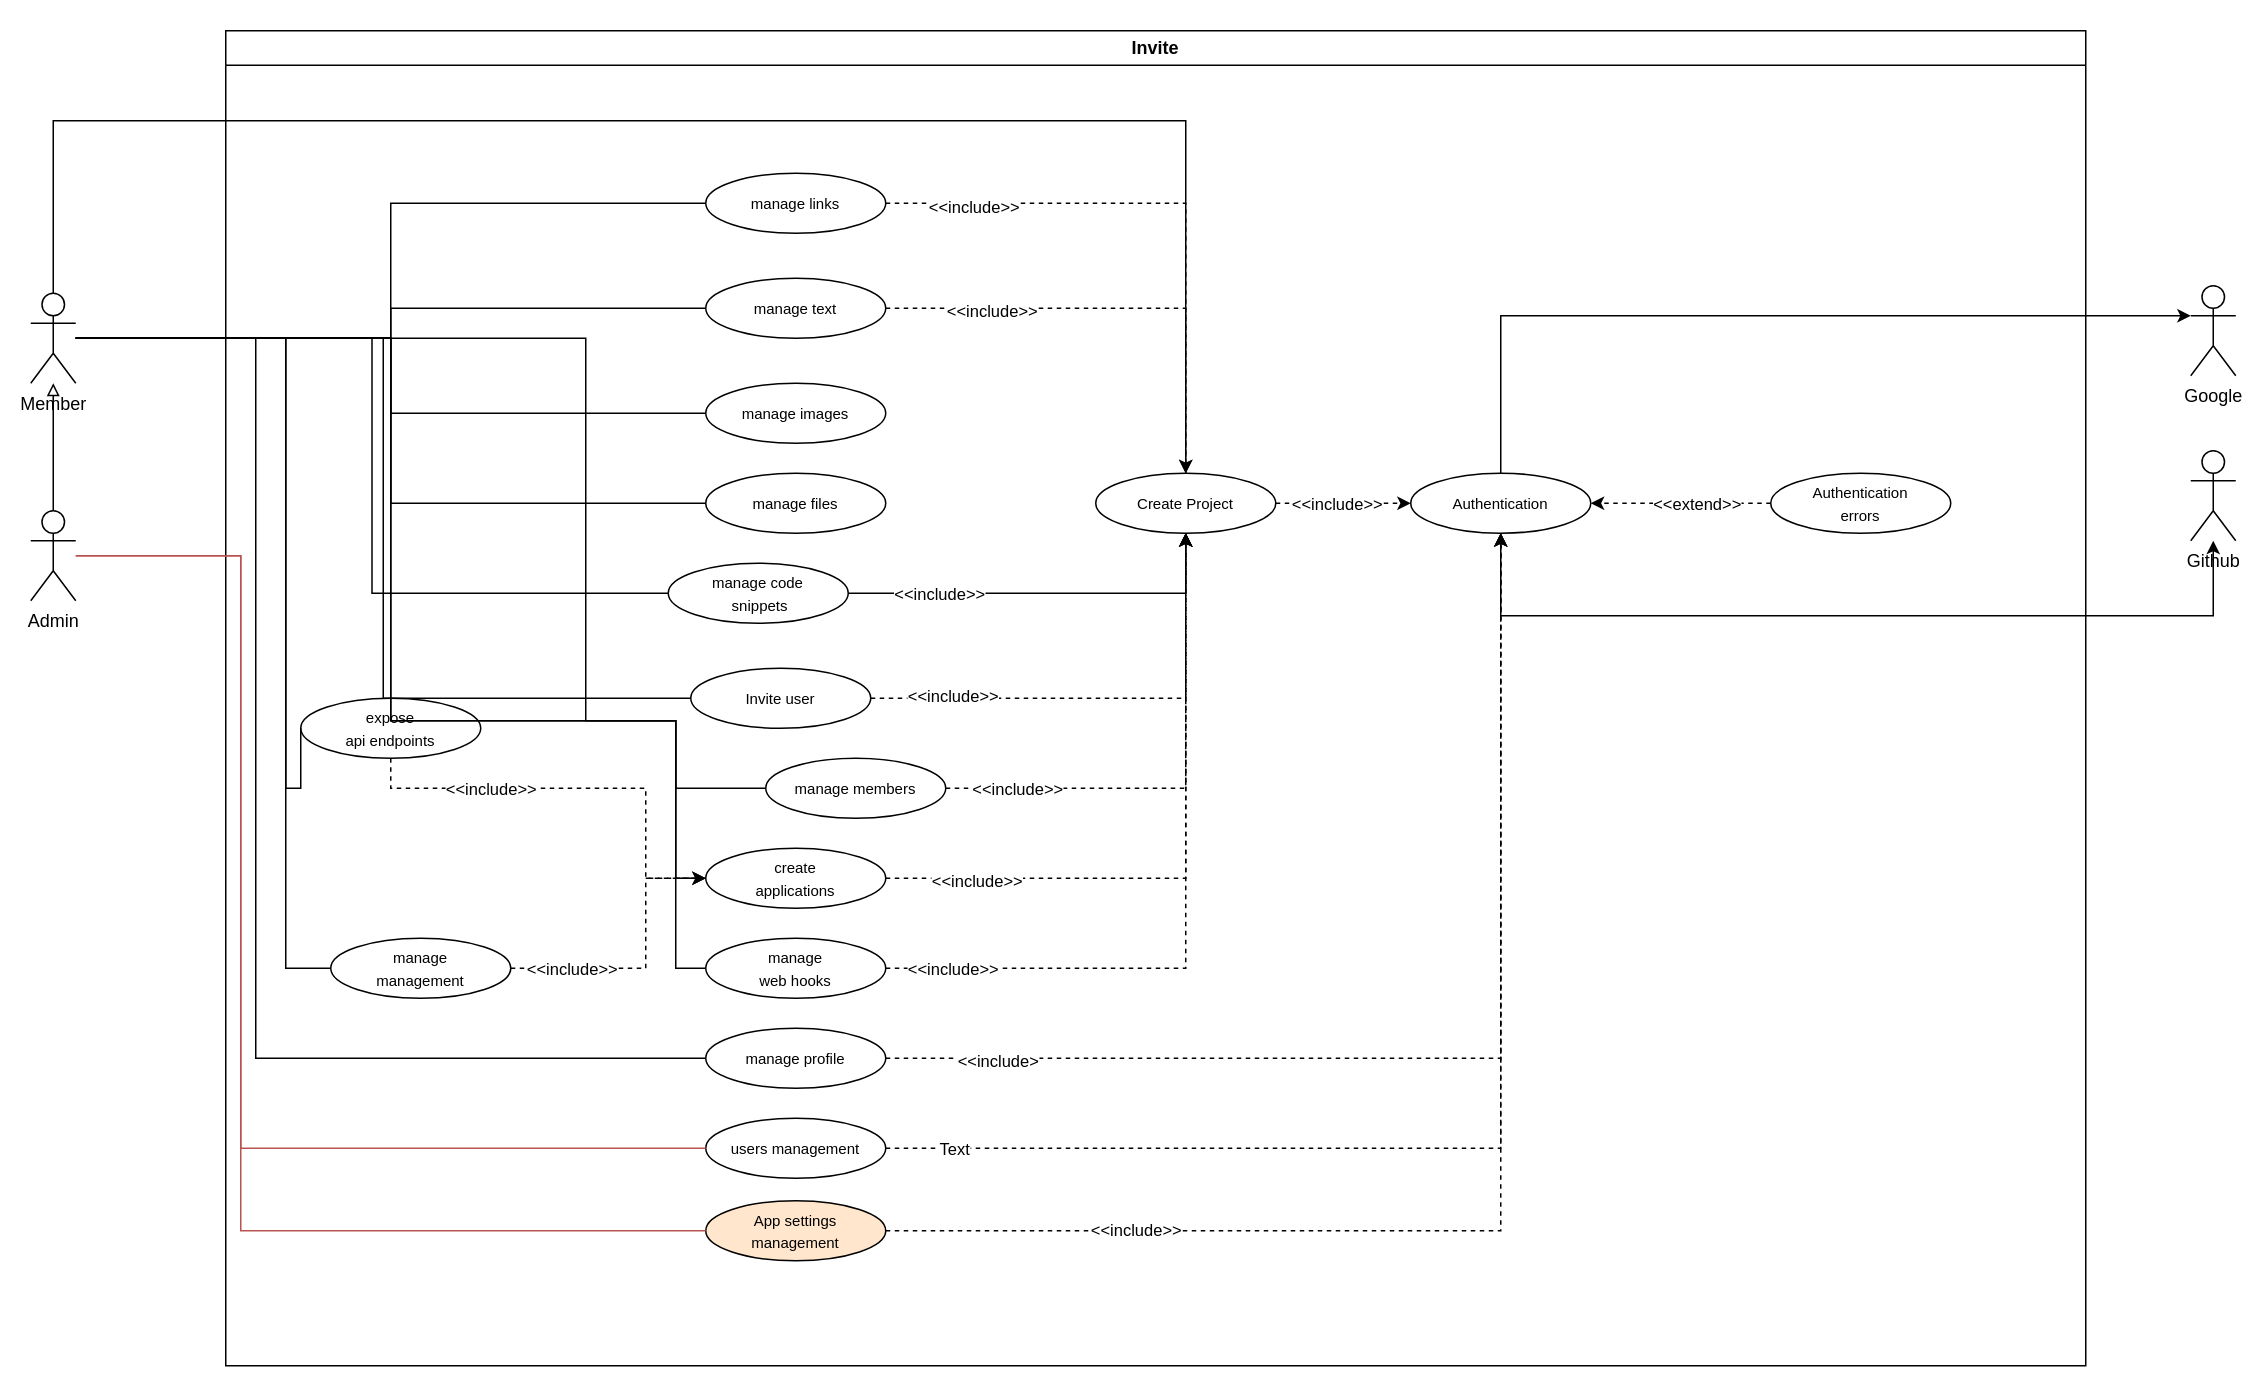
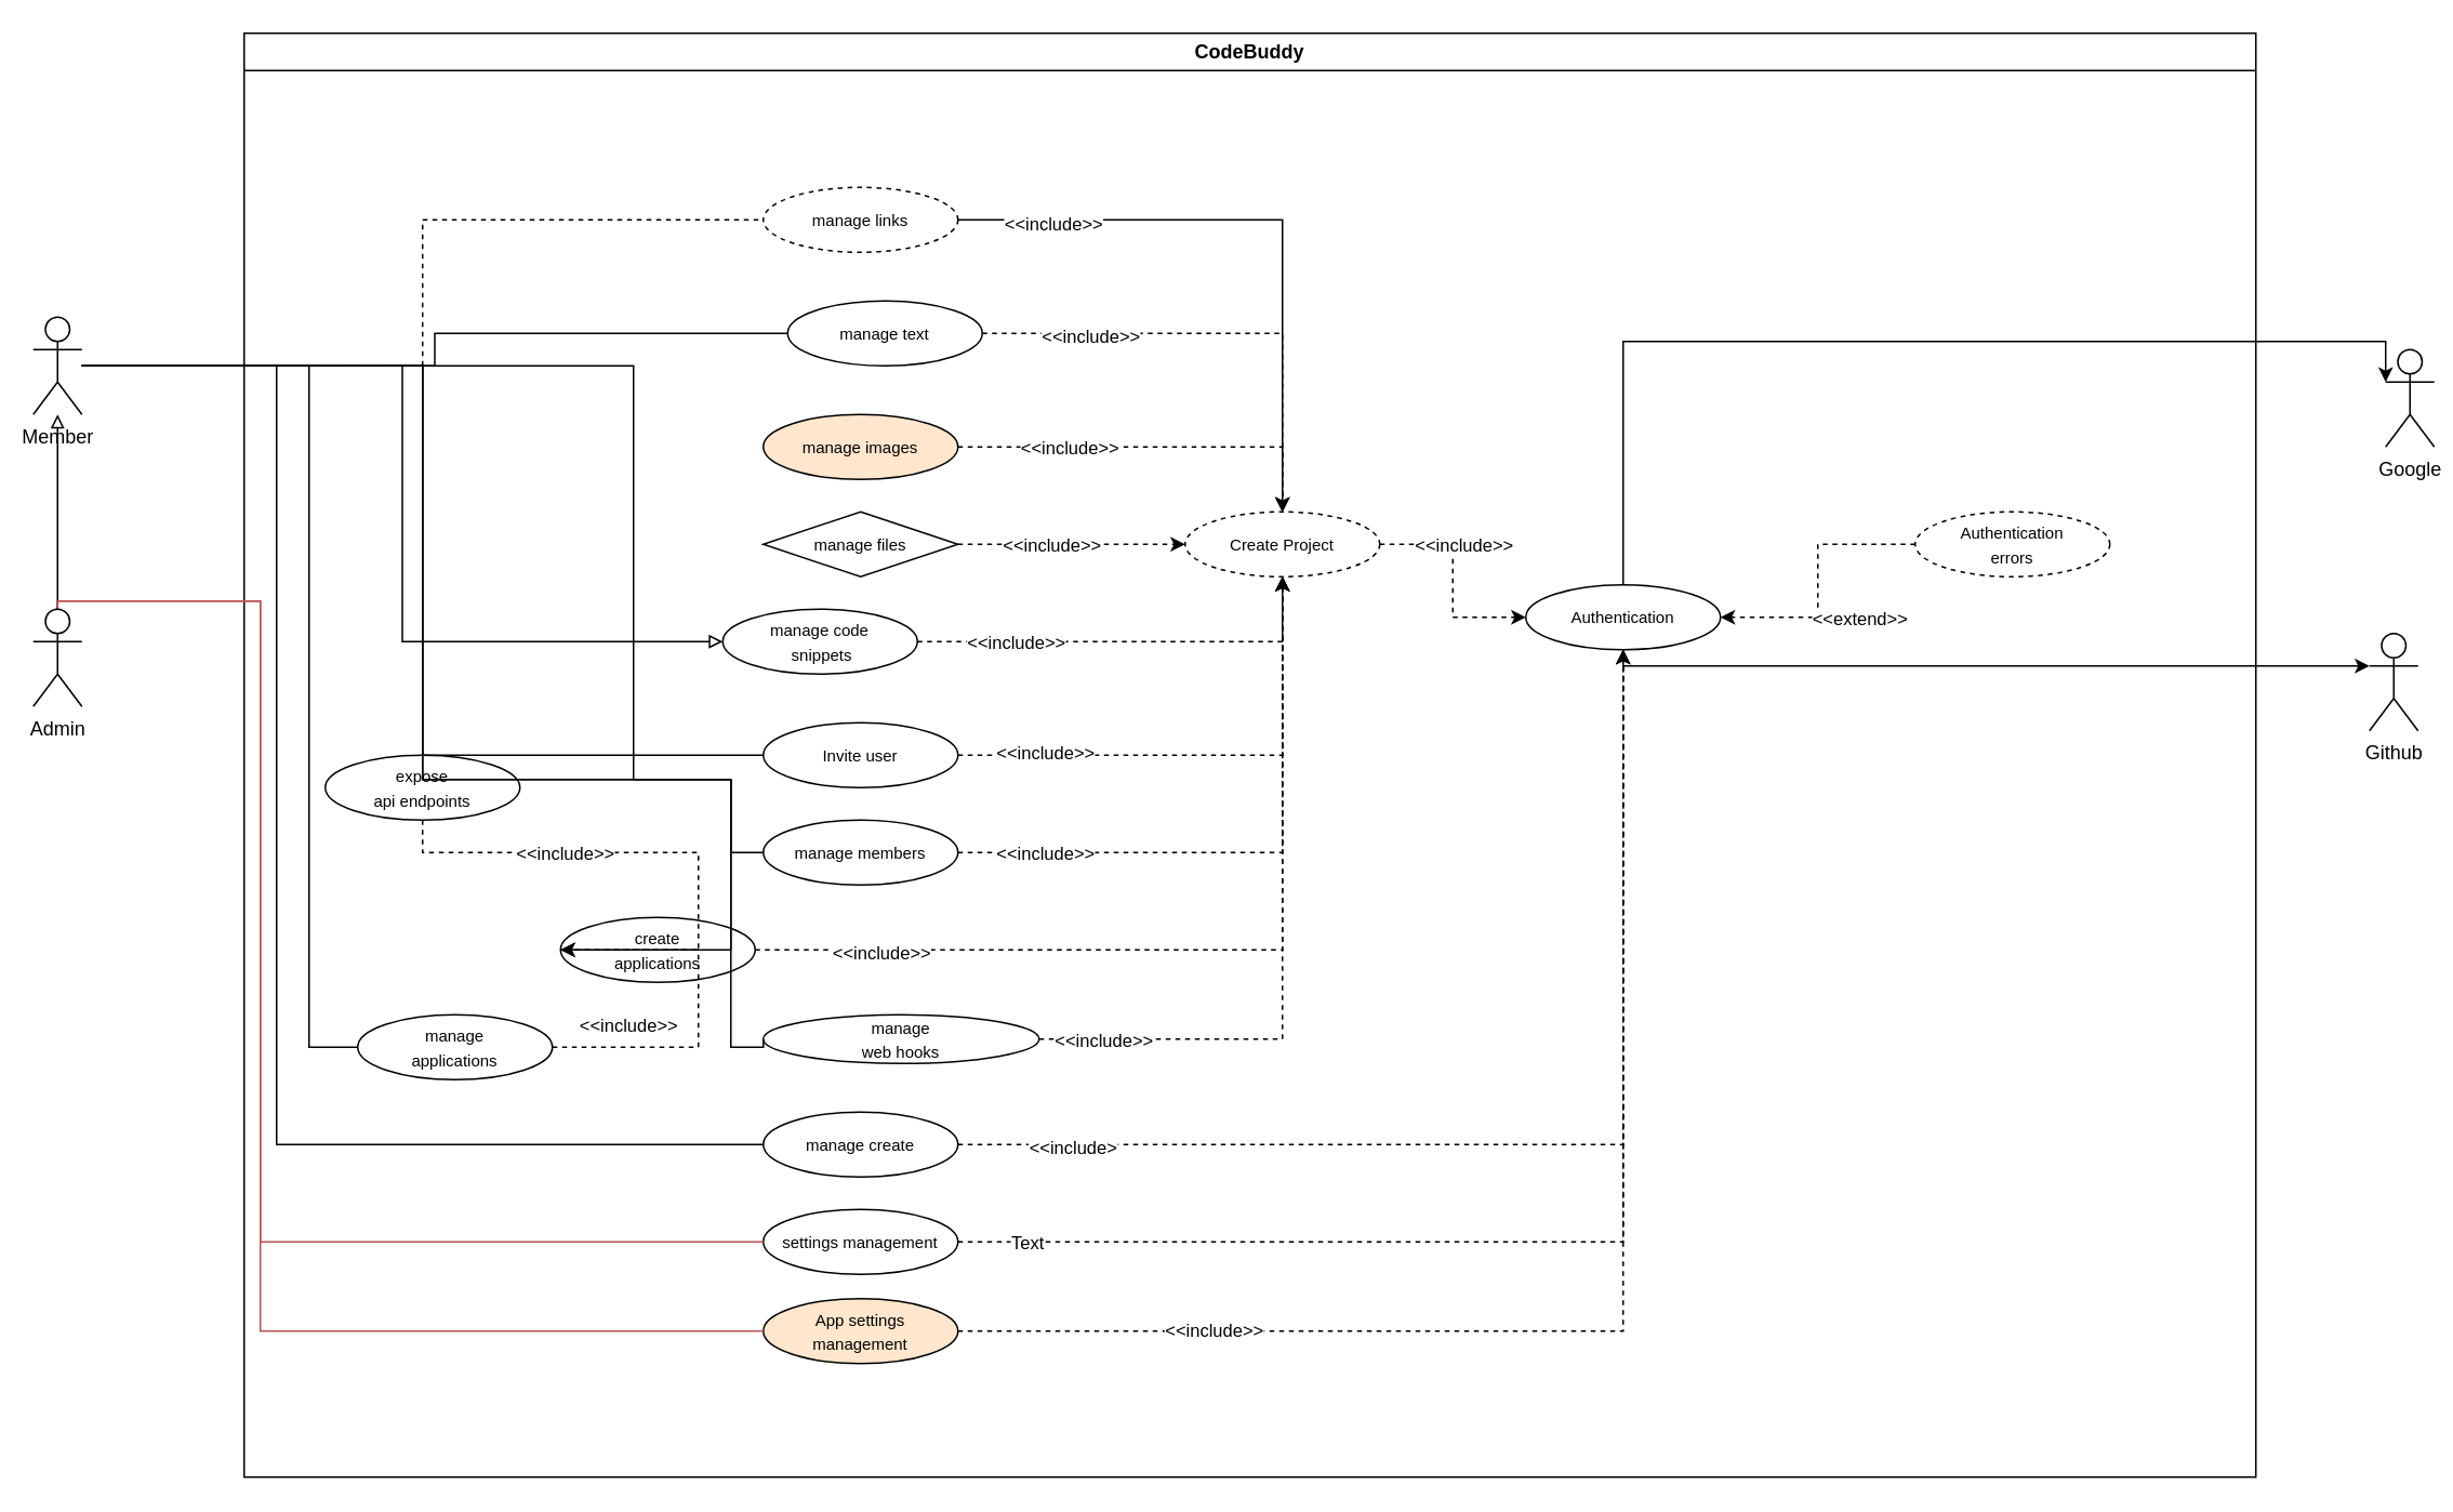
- <mxCell id="2" value="Invite" style="swimlane;whiteSpace=wrap;html=1;" vertex="1" parent="1"><mxGeometry x="150" y="20" width="1240" height="890" as="geometry" /></mxCell>
+ <mxCell id="2" value="CodeBuddy" style="swimlane;whiteSpace=wrap;html=1;" vertex="1" parent="1"><mxGeometry x="150" y="20" width="1240" height="890" as="geometry" /></mxCell>
- <mxCell id="52" style="edgeStyle=orthogonalEdgeStyle;rounded=0;orthogonalLoop=1;jettySize=auto;html=1;entryX=0.5;entryY=0;entryDx=0;entryDy=0;endArrow=none;endFill=0;" edge="1" parent="1" source="65" target="9"><mxGeometry relative="1" as="geometry"><Array as="points"><mxPoint x="35" y="80" /><mxPoint x="790" y="80" /></Array></mxGeometry></mxCell>
- <mxCell id="53" style="edgeStyle=orthogonalEdgeStyle;rounded=0;orthogonalLoop=1;jettySize=auto;html=1;entryX=0;entryY=0.5;entryDx=0;entryDy=0;endArrow=none;endFill=0;" edge="1" parent="1" source="65" target="30"><mxGeometry relative="1" as="geometry" /></mxCell>
+ <mxCell id="53" style="edgeStyle=orthogonalEdgeStyle;rounded=0;orthogonalLoop=1;jettySize=auto;html=1;entryX=0;entryY=0.5;entryDx=0;entryDy=0;endArrow=none;endFill=0;dashed=1;" edge="1" parent="1" source="65" target="30"><mxGeometry relative="1" as="geometry" /></mxCell>
- <mxCell id="30" value="&lt;span style=&quot;font-size: 10px;&quot;&gt;manage links&lt;/span&gt;" style="ellipse;whiteSpace=wrap;html=1;" vertex="1" parent="2"><mxGeometry x="320" y="95" width="120" height="40" as="geometry" /></mxCell>
+ <mxCell id="30" value="&lt;span style=&quot;font-size: 10px;&quot;&gt;manage links&lt;/span&gt;" style="ellipse;whiteSpace=wrap;html=1;dashed=1;" vertex="1" parent="2"><mxGeometry x="320" y="95" width="120" height="40" as="geometry" /></mxCell>
- <mxCell id="28" style="edgeStyle=orthogonalEdgeStyle;rounded=0;orthogonalLoop=1;jettySize=auto;html=1;entryX=0.5;entryY=0;entryDx=0;entryDy=0;dashed=1;" edge="1" parent="2" source="30" target="9"><mxGeometry relative="1" as="geometry" /></mxCell>
+ <mxCell id="28" style="edgeStyle=orthogonalEdgeStyle;rounded=0;orthogonalLoop=1;jettySize=auto;html=1;entryX=0.5;entryY=0;entryDx=0;entryDy=0;dashed=0;" edge="1" parent="2" source="30" target="9"><mxGeometry relative="1" as="geometry" /></mxCell>
- <mxCell id="12" value="&lt;span style=&quot;font-size: 10px;&quot;&gt;manage text&lt;/span&gt;" style="ellipse;whiteSpace=wrap;html=1;" vertex="1" parent="2"><mxGeometry x="320" y="165" width="120" height="40" as="geometry" /></mxCell>
+ <mxCell id="12" value="&lt;span style=&quot;font-size: 10px;&quot;&gt;manage text&lt;/span&gt;" style="ellipse;whiteSpace=wrap;html=1;" vertex="1" parent="2"><mxGeometry x="335" y="165" width="120" height="40" as="geometry" /></mxCell>
- <mxCell id="70" value="Google" style="shape=umlActor;verticalLabelPosition=bottom;verticalAlign=top;html=1;outlineConnect=0;" vertex="1" parent="1"><mxGeometry x="1460" y="190" width="30" height="60" as="geometry" /></mxCell>
+ <mxCell id="70" value="Google" style="shape=umlActor;verticalLabelPosition=bottom;verticalAlign=top;html=1;outlineConnect=0;" vertex="1" parent="1"><mxGeometry x="1470" y="215" width="30" height="60" as="geometry" /></mxCell>
- <mxCell id="55" style="edgeStyle=orthogonalEdgeStyle;rounded=0;orthogonalLoop=1;jettySize=auto;html=1;entryX=0;entryY=0.5;entryDx=0;entryDy=0;endArrow=none;endFill=0;" edge="1" parent="1" source="65" target="18"><mxGeometry relative="1" as="geometry" /></mxCell>
- <mxCell id="18" value="&lt;span style=&quot;font-size: 10px;&quot;&gt;manage images&lt;/span&gt;" style="ellipse;whiteSpace=wrap;html=1;" vertex="1" parent="2"><mxGeometry x="320" y="235" width="120" height="40" as="geometry" /></mxCell>
+ <mxCell id="18" value="&lt;span style=&quot;font-size: 10px;&quot;&gt;manage images&lt;/span&gt;" style="ellipse;whiteSpace=wrap;html=1;fillColor=#ffe6cc;" vertex="1" parent="2"><mxGeometry x="320" y="235" width="120" height="40" as="geometry" /></mxCell>
+ <mxCell id="16" style="edgeStyle=orthogonalEdgeStyle;rounded=0;orthogonalLoop=1;jettySize=auto;html=1;entryX=0.5;entryY=0;entryDx=0;entryDy=0;dashed=1;" edge="1" parent="2" source="18" target="9"><mxGeometry relative="1" as="geometry" /></mxCell>
+ <mxCell id="17" value="&amp;lt;&amp;lt;include&amp;gt;&amp;gt;" style="edgeLabel;html=1;align=center;verticalAlign=middle;resizable=0;points=[];" vertex="1" connectable="0" parent="16"><mxGeometry x="-0.436" relative="1" as="geometry"><mxPoint as="offset" /></mxGeometry></mxCell>
- <mxCell id="72" value="Github" style="shape=umlActor;verticalLabelPosition=bottom;verticalAlign=top;html=1;outlineConnect=0;" vertex="1" parent="1"><mxGeometry x="1460" y="300" width="30" height="60" as="geometry" /></mxCell>
+ <mxCell id="72" value="Github" style="shape=umlActor;verticalLabelPosition=bottom;verticalAlign=top;html=1;outlineConnect=0;" vertex="1" parent="1"><mxGeometry x="1460" y="390" width="30" height="60" as="geometry" /></mxCell>
- <mxCell id="56" style="edgeStyle=orthogonalEdgeStyle;rounded=0;orthogonalLoop=1;jettySize=auto;html=1;entryX=0;entryY=0.5;entryDx=0;entryDy=0;endArrow=none;endFill=0;" edge="1" parent="1" source="65" target="21"><mxGeometry relative="1" as="geometry" /></mxCell>
- <mxCell id="21" value="&lt;span style=&quot;font-size: 10px;&quot;&gt;manage files&lt;/span&gt;" style="ellipse;whiteSpace=wrap;html=1;" vertex="1" parent="2"><mxGeometry x="320" y="295" width="120" height="40" as="geometry" /></mxCell>
+ <mxCell id="21" value="&lt;span style=&quot;font-size: 10px;&quot;&gt;manage files&lt;/span&gt;" style="rhombus;whiteSpace=wrap;html=1;" vertex="1" parent="2"><mxGeometry x="320" y="295" width="120" height="40" as="geometry" /></mxCell>
+ <mxCell id="19" style="edgeStyle=orthogonalEdgeStyle;rounded=0;orthogonalLoop=1;jettySize=auto;html=1;entryX=0;entryY=0.5;entryDx=0;entryDy=0;dashed=1;" edge="1" parent="2" source="21" target="9"><mxGeometry relative="1" as="geometry" /></mxCell>
+ <mxCell id="20" value="&amp;lt;&amp;lt;include&amp;gt;&amp;gt;" style="edgeLabel;html=1;align=center;verticalAlign=middle;resizable=0;points=[];" vertex="1" connectable="0" parent="19"><mxGeometry x="-0.192" relative="1" as="geometry"><mxPoint as="offset" /></mxGeometry></mxCell>
- <mxCell id="9" value="&lt;span style=&quot;font-size: 10px;&quot;&gt;Create Project&lt;/span&gt;" style="ellipse;whiteSpace=wrap;html=1;" vertex="1" parent="2"><mxGeometry x="580" y="295" width="120" height="40" as="geometry" /></mxCell>
+ <mxCell id="9" value="&lt;span style=&quot;font-size: 10px;&quot;&gt;Create Project&lt;/span&gt;" style="ellipse;whiteSpace=wrap;html=1;dashed=1;" vertex="1" parent="2"><mxGeometry x="580" y="295" width="120" height="40" as="geometry" /></mxCell>
- <mxCell id="3" value="&lt;font style=&quot;font-size: 10px;&quot;&gt;Authentication&lt;/font&gt;" style="ellipse;whiteSpace=wrap;html=1;" vertex="1" parent="2"><mxGeometry x="790" y="295" width="120" height="40" as="geometry" /></mxCell>
+ <mxCell id="3" value="&lt;font style=&quot;font-size: 10px;&quot;&gt;Authentication&lt;/font&gt;" style="ellipse;whiteSpace=wrap;html=1;" vertex="1" parent="2"><mxGeometry x="790" y="340" width="120" height="40" as="geometry" /></mxCell>
- <mxCell id="6" value="&lt;font style=&quot;font-size: 10px;&quot;&gt;Authentication&lt;br&gt;errors&lt;/font&gt;" style="ellipse;whiteSpace=wrap;html=1;" vertex="1" parent="2"><mxGeometry x="1030" y="295" width="120" height="40" as="geometry" /></mxCell>
+ <mxCell id="6" value="&lt;font style=&quot;font-size: 10px;&quot;&gt;Authentication&lt;br&gt;errors&lt;/font&gt;" style="ellipse;whiteSpace=wrap;html=1;dashed=1;" vertex="1" parent="2"><mxGeometry x="1030" y="295" width="120" height="40" as="geometry" /></mxCell>
- <mxCell id="69" value="Admin" style="shape=umlActor;verticalLabelPosition=bottom;verticalAlign=top;html=1;outlineConnect=0;" vertex="1" parent="1"><mxGeometry x="20" y="340" width="30" height="60" as="geometry" /></mxCell>
+ <mxCell id="69" value="Admin" style="shape=umlActor;verticalLabelPosition=bottom;verticalAlign=top;html=1;outlineConnect=0;" vertex="1" parent="1"><mxGeometry x="20" y="375" width="30" height="60" as="geometry" /></mxCell>
- <mxCell id="57" style="edgeStyle=orthogonalEdgeStyle;rounded=0;orthogonalLoop=1;jettySize=auto;html=1;entryX=0;entryY=0.5;entryDx=0;entryDy=0;endArrow=none;endFill=0;" edge="1" parent="1" source="65" target="15"><mxGeometry relative="1" as="geometry" /></mxCell>
+ <mxCell id="57" style="edgeStyle=orthogonalEdgeStyle;rounded=0;orthogonalLoop=1;jettySize=auto;html=1;entryX=0;entryY=0.5;entryDx=0;entryDy=0;endArrow=block;endFill=0;" edge="1" parent="1" source="65" target="15"><mxGeometry relative="1" as="geometry" /></mxCell>
- <mxCell id="13" style="edgeStyle=orthogonalEdgeStyle;rounded=0;orthogonalLoop=1;jettySize=auto;html=1;entryX=0.5;entryY=1;entryDx=0;entryDy=0;dashed=0;" edge="1" parent="2" source="15" target="9"><mxGeometry relative="1" as="geometry" /></mxCell>
+ <mxCell id="13" style="edgeStyle=orthogonalEdgeStyle;rounded=0;orthogonalLoop=1;jettySize=auto;html=1;entryX=0.5;entryY=1;entryDx=0;entryDy=0;dashed=1;" edge="1" parent="2" source="15" target="9"><mxGeometry relative="1" as="geometry" /></mxCell>
- <mxCell id="24" value="&lt;span style=&quot;font-size: 10px;&quot;&gt;Invite user&lt;/span&gt;" style="ellipse;whiteSpace=wrap;html=1;" vertex="1" parent="2"><mxGeometry x="310" y="425" width="120" height="40" as="geometry" /></mxCell>
+ <mxCell id="24" value="&lt;span style=&quot;font-size: 10px;&quot;&gt;Invite user&lt;/span&gt;" style="ellipse;whiteSpace=wrap;html=1;" vertex="1" parent="2"><mxGeometry x="320" y="425" width="120" height="40" as="geometry" /></mxCell>
- <mxCell id="61" style="edgeStyle=orthogonalEdgeStyle;rounded=0;orthogonalLoop=1;jettySize=auto;html=1;entryX=0;entryY=0.5;entryDx=0;entryDy=0;endArrow=none;endFill=0;" edge="1" parent="1" source="65" target="45"><mxGeometry relative="1" as="geometry"><Array as="points"><mxPoint x="190" y="225" /><mxPoint x="190" y="525" /></Array></mxGeometry></mxCell>
- <mxCell id="36" value="&lt;span style=&quot;font-size: 10px;&quot;&gt;manage members&lt;/span&gt;" style="ellipse;whiteSpace=wrap;html=1;" vertex="1" parent="2"><mxGeometry x="360" y="485" width="120" height="40" as="geometry" /></mxCell>
+ <mxCell id="36" value="&lt;span style=&quot;font-size: 10px;&quot;&gt;manage members&lt;/span&gt;" style="ellipse;whiteSpace=wrap;html=1;" vertex="1" parent="2"><mxGeometry x="320" y="485" width="120" height="40" as="geometry" /></mxCell>
- <mxCell id="27" value="&lt;span style=&quot;font-size: 10px;&quot;&gt;create &lt;br&gt;applications&lt;/span&gt;" style="ellipse;whiteSpace=wrap;html=1;" vertex="1" parent="2"><mxGeometry x="320" y="545" width="120" height="40" as="geometry" /></mxCell>
+ <mxCell id="27" value="&lt;span style=&quot;font-size: 10px;&quot;&gt;create &lt;br&gt;applications&lt;/span&gt;" style="ellipse;whiteSpace=wrap;html=1;" vertex="1" parent="2"><mxGeometry x="195" y="545" width="120" height="40" as="geometry" /></mxCell>
- <mxCell id="42" value="&lt;span style=&quot;font-size: 10px;&quot;&gt;manage&lt;br&gt;management&lt;/span&gt;" style="ellipse;whiteSpace=wrap;html=1;" vertex="1" parent="2"><mxGeometry x="70" y="605" width="120" height="40" as="geometry" /></mxCell>
+ <mxCell id="42" value="&lt;span style=&quot;font-size: 10px;&quot;&gt;manage&lt;br&gt;applications&lt;/span&gt;" style="ellipse;whiteSpace=wrap;html=1;" vertex="1" parent="2"><mxGeometry x="70" y="605" width="120" height="40" as="geometry" /></mxCell>
- <mxCell id="39" value="&lt;span style=&quot;font-size: 10px;&quot;&gt;manage &lt;br&gt;web hooks&lt;/span&gt;" style="ellipse;whiteSpace=wrap;html=1;" vertex="1" parent="2"><mxGeometry x="320" y="605" width="120" height="40" as="geometry" /></mxCell>
+ <mxCell id="39" value="&lt;span style=&quot;font-size: 10px;&quot;&gt;manage &lt;br&gt;web hooks&lt;/span&gt;" style="ellipse;whiteSpace=wrap;html=1;" vertex="1" parent="2"><mxGeometry x="320" y="605" width="170" height="30" as="geometry" /></mxCell>
- <mxCell id="33" value="&lt;span style=&quot;font-size: 10px;&quot;&gt;manage profile&lt;/span&gt;" style="ellipse;whiteSpace=wrap;html=1;" vertex="1" parent="2"><mxGeometry x="320" y="665" width="120" height="40" as="geometry" /></mxCell>
+ <mxCell id="33" value="&lt;span style=&quot;font-size: 10px;&quot;&gt;manage create&lt;/span&gt;" style="ellipse;whiteSpace=wrap;html=1;" vertex="1" parent="2"><mxGeometry x="320" y="665" width="120" height="40" as="geometry" /></mxCell>
- <mxCell id="48" value="&lt;span style=&quot;font-size: 10px;&quot;&gt;users management&lt;/span&gt;" style="ellipse;whiteSpace=wrap;html=1;" vertex="1" parent="2"><mxGeometry x="320" y="725" width="120" height="40" as="geometry" /></mxCell>
+ <mxCell id="48" value="&lt;span style=&quot;font-size: 10px;&quot;&gt;settings management&lt;/span&gt;" style="ellipse;whiteSpace=wrap;html=1;" vertex="1" parent="2"><mxGeometry x="320" y="725" width="120" height="40" as="geometry" /></mxCell>
